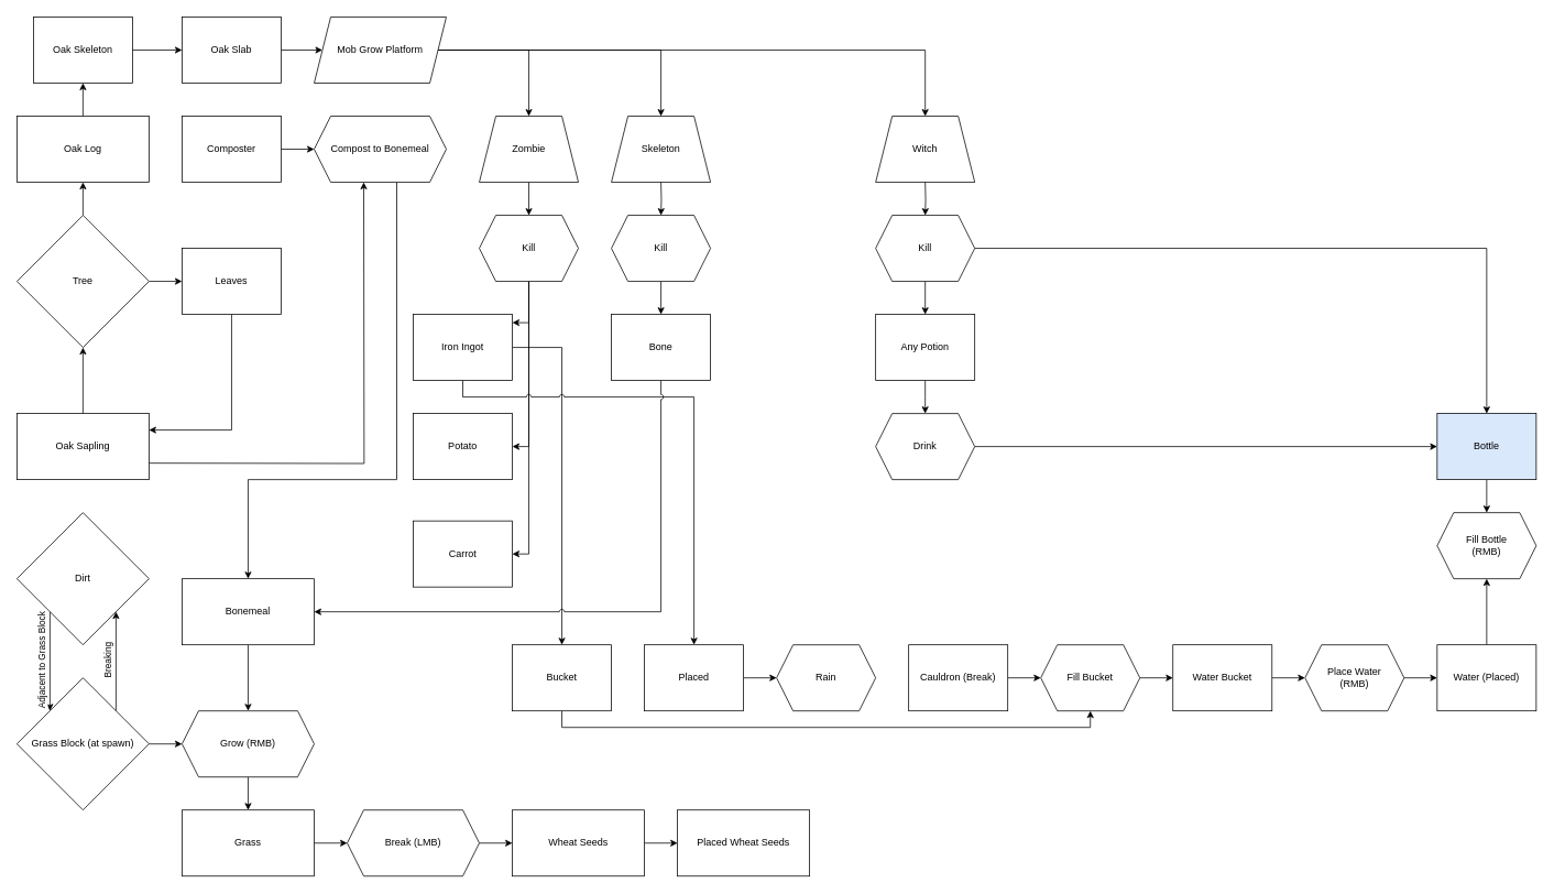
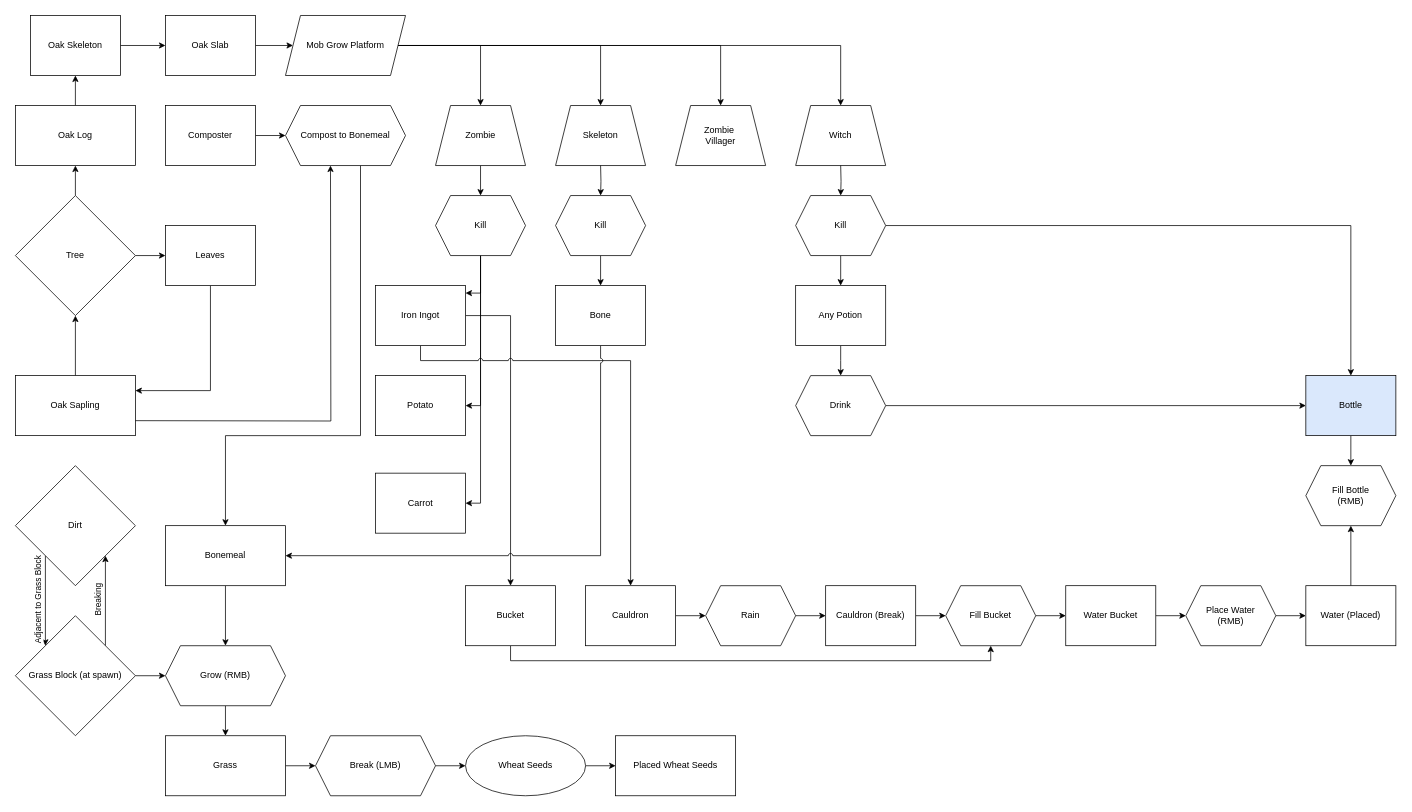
+ <mxCell id="37" style="edgeStyle=orthogonalEdgeStyle;rounded=0;orthogonalLoop=1;jettySize=auto;html=1;exitX=1;exitY=0.5;exitDx=0;exitDy=0;" edge="1" parent="1" source="39" target="51"><mxGeometry relative="1" as="geometry" /></mxCell>
+ <mxCell id="51" value="&lt;div&gt;Zombie&amp;nbsp;&lt;/div&gt;&lt;div&gt;Villager&lt;/div&gt;" style="shape=trapezoid;perimeter=trapezoidPerimeter;whiteSpace=wrap;html=1;fixedSize=1;" vertex="1" parent="1"><mxGeometry x="900" y="140" width="120" height="80" as="geometry" /></mxCell>
- <mxCell id="64" value="Placed" style="rounded=0;whiteSpace=wrap;html=1;" vertex="1" parent="1"><mxGeometry x="780" y="780" width="120" height="80" as="geometry" /></mxCell>
+ <mxCell id="64" value="Cauldron" style="rounded=0;whiteSpace=wrap;html=1;" vertex="1" parent="1"><mxGeometry x="780" y="780" width="120" height="80" as="geometry" /></mxCell>
+ <mxCell id="76" style="edgeStyle=orthogonalEdgeStyle;rounded=0;orthogonalLoop=1;jettySize=auto;html=1;exitX=1;exitY=0.5;exitDx=0;exitDy=0;entryX=0;entryY=0.5;entryDx=0;entryDy=0;" edge="1" parent="1" source="77" target="79"><mxGeometry relative="1" as="geometry" /></mxCell>
- <mxCell id="34" value="Wheat Seeds" style="rounded=0;whiteSpace=wrap;html=1;" vertex="1" parent="1"><mxGeometry x="620" y="980" width="160" height="80" as="geometry" /></mxCell>
+ <mxCell id="34" value="Wheat Seeds" style="ellipse;whiteSpace=wrap;html=1;" vertex="1" parent="1"><mxGeometry x="620" y="980" width="160" height="80" as="geometry" /></mxCell>
